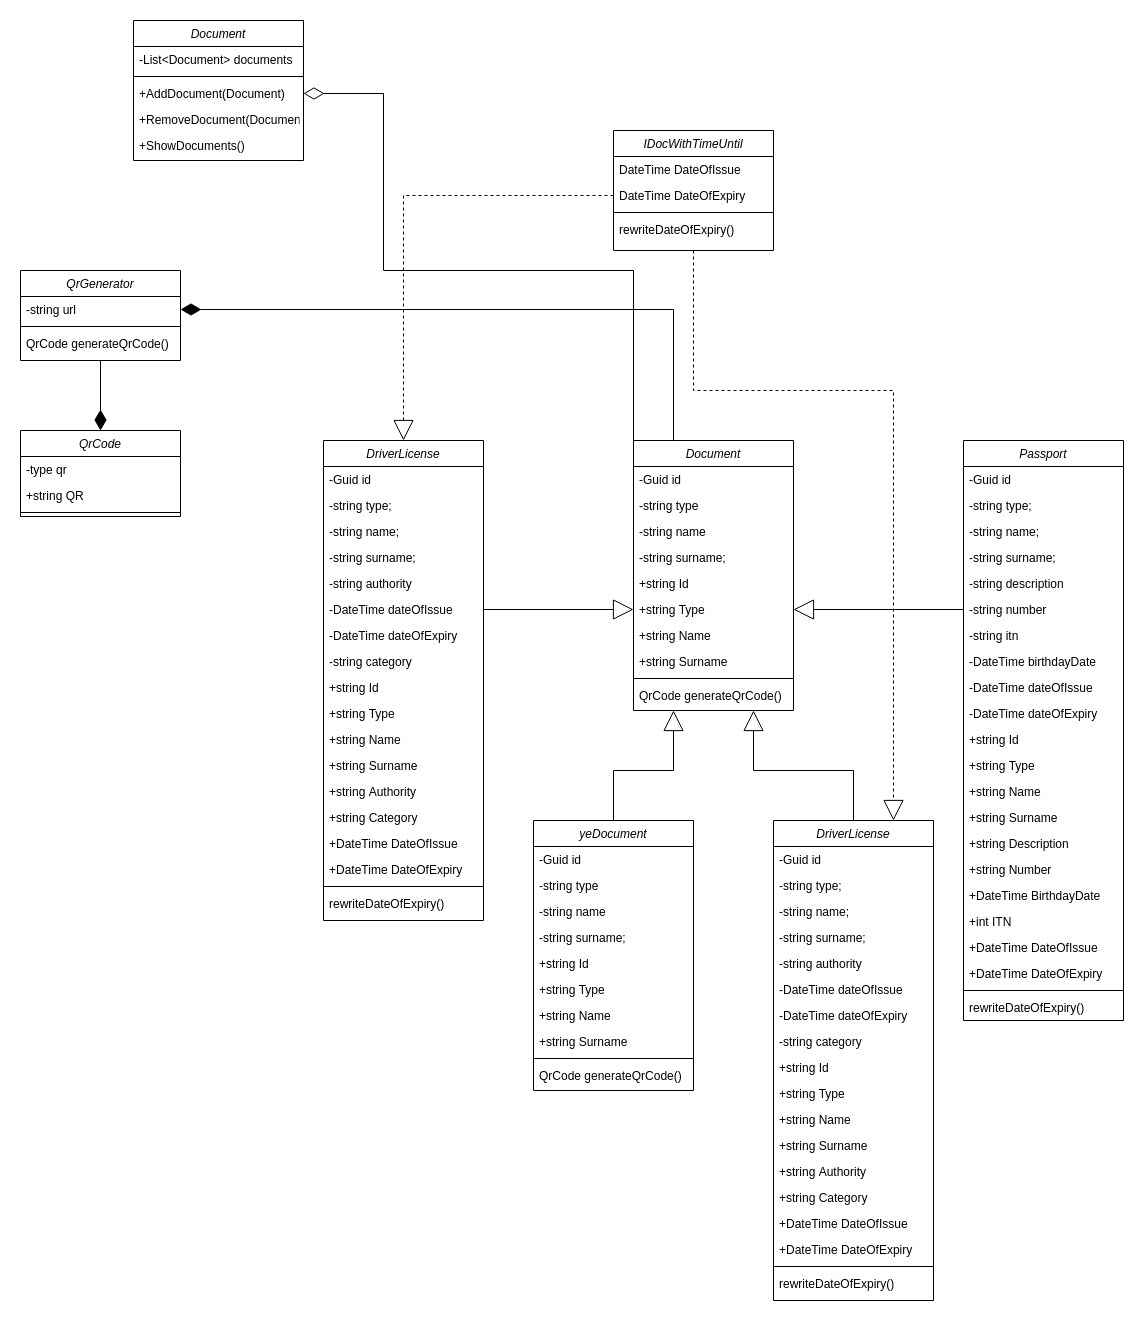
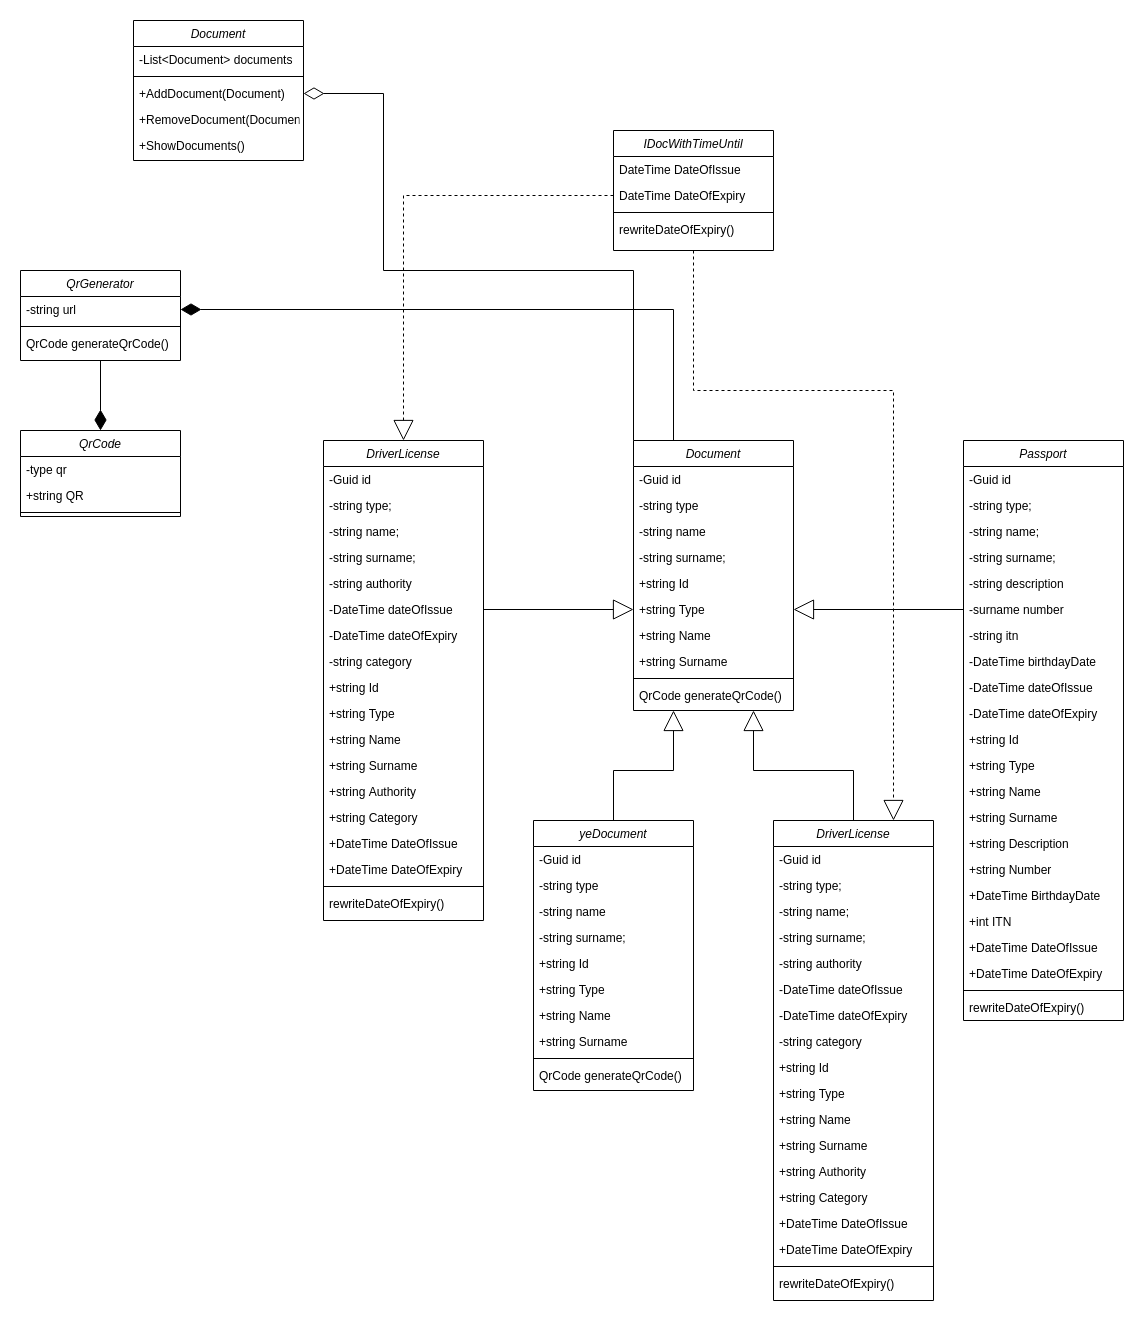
- <mxCell id="20" value="-string number" style="text;align=left;verticalAlign=top;spacingLeft=4;spacingRight=4;overflow=hidden;rotatable=0;points=[[0,0.5],[1,0.5]];portConstraint=eastwest;" vertex="1" parent="14"><mxGeometry y="156" width="160" height="26" as="geometry" /></mxCell>
+ <mxCell id="20" value="-surname number" style="text;align=left;verticalAlign=top;spacingLeft=4;spacingRight=4;overflow=hidden;rotatable=0;points=[[0,0.5],[1,0.5]];portConstraint=eastwest;" vertex="1" parent="14"><mxGeometry y="156" width="160" height="26" as="geometry" /></mxCell>
